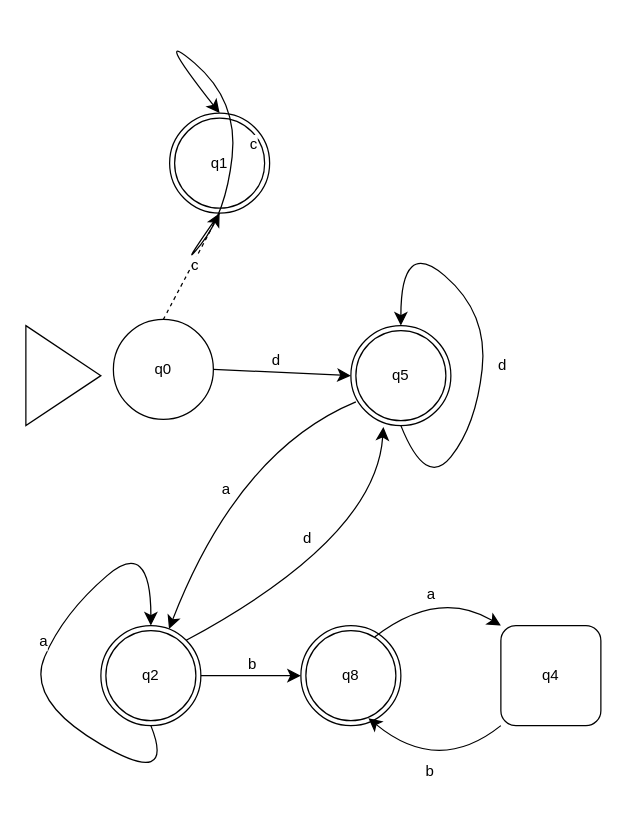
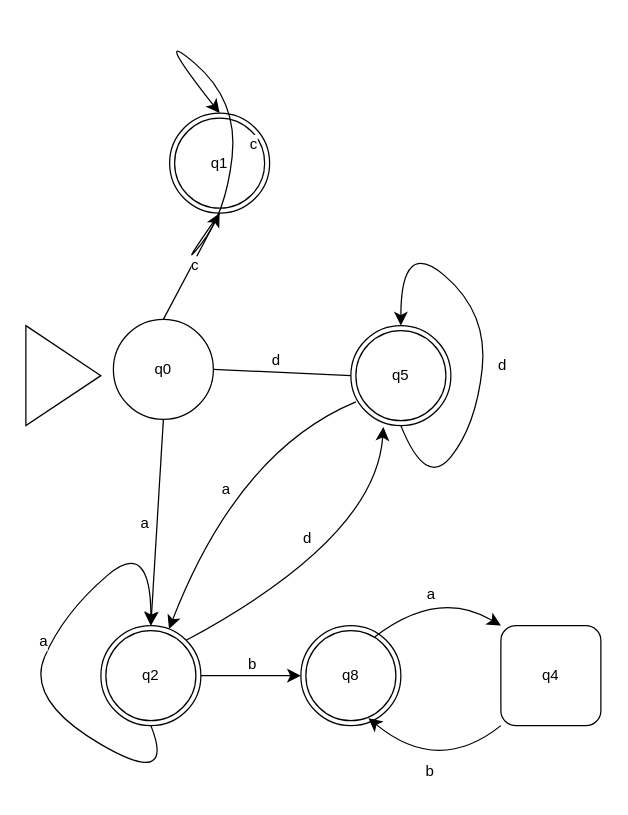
- <mxCell id="4" value="" style="endArrow=classic;html=1;rounded=0;fontSize=12;startSize=8;endSize=8;curved=1;entryX=0.5;entryY=1;entryDx=0;entryDy=0;exitX=0.5;exitY=0;exitDx=0;exitDy=0;dashed=1;" edge="1" parent="1" source="3" target="6"><mxGeometry width="50" height="50" relative="1" as="geometry"><mxPoint x="120" y="250" as="sourcePoint" /><mxPoint x="250" y="259" as="targetPoint" /></mxGeometry></mxCell>
+ <mxCell id="4" value="" style="endArrow=classic;html=1;rounded=0;fontSize=12;startSize=8;endSize=8;curved=1;entryX=0.5;entryY=1;entryDx=0;entryDy=0;exitX=0.5;exitY=0;exitDx=0;exitDy=0;" edge="1" parent="1" source="3" target="6"><mxGeometry width="50" height="50" relative="1" as="geometry"><mxPoint x="120" y="250" as="sourcePoint" /><mxPoint x="250" y="259" as="targetPoint" /></mxGeometry></mxCell>
- <mxCell id="23" value="" style="endArrow=classic;html=1;rounded=0;fontSize=12;startSize=8;endSize=8;curved=1;exitX=1;exitY=0.5;exitDx=0;exitDy=0;entryX=0;entryY=0.5;entryDx=0;entryDy=0;" edge="1" parent="1" source="3" target="22"><mxGeometry width="50" height="50" relative="1" as="geometry"><mxPoint x="310" y="340" as="sourcePoint" /><mxPoint x="360" y="290" as="targetPoint" /></mxGeometry></mxCell>
+ <mxCell id="23" value="" style="endArrow=none;html=1;rounded=0;fontSize=12;startSize=8;endSize=8;curved=1;exitX=1;exitY=0.5;exitDx=0;exitDy=0;entryX=0;entryY=0.5;entryDx=0;entryDy=0;" edge="1" parent="1" source="3" target="22"><mxGeometry width="50" height="50" relative="1" as="geometry"><mxPoint x="310" y="340" as="sourcePoint" /><mxPoint x="360" y="290" as="targetPoint" /></mxGeometry></mxCell>
+ <mxCell id="10" value="" style="endArrow=classic;html=1;rounded=0;fontSize=12;startSize=8;endSize=8;curved=1;exitX=0.5;exitY=1;exitDx=0;exitDy=0;entryX=0.5;entryY=0;entryDx=0;entryDy=0;" edge="1" parent="1" source="3" target="9"><mxGeometry width="50" height="50" relative="1" as="geometry"><mxPoint x="280" y="340" as="sourcePoint" /><mxPoint x="330" y="290" as="targetPoint" /></mxGeometry></mxCell>
+ <mxCell id="11" value="a" style="edgeLabel;html=1;align=center;verticalAlign=middle;resizable=0;points=[];fontSize=12;" vertex="1" connectable="0" parent="10"><mxGeometry x="0.15" y="1" relative="1" as="geometry"><mxPoint x="-11" y="-12" as="offset" /></mxGeometry></mxCell>
